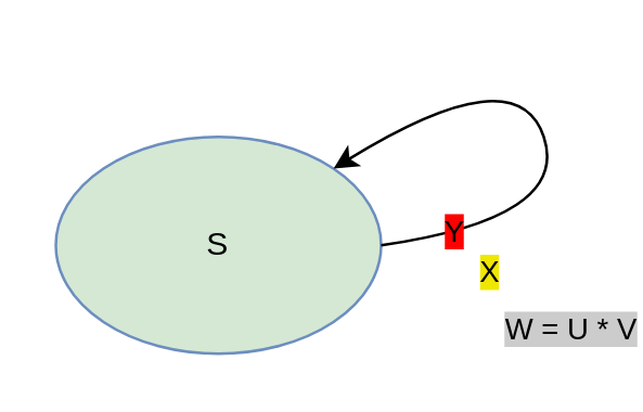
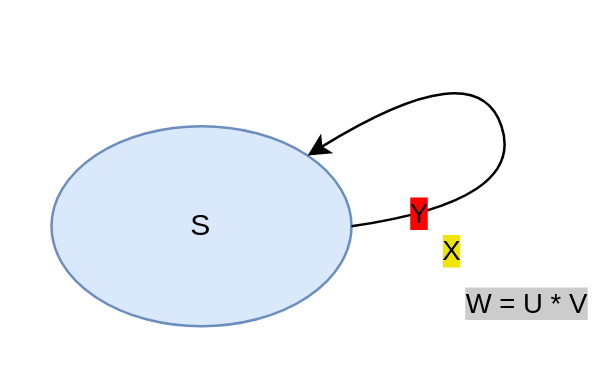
- <mxCell id="2" value="S" style="ellipse;whiteSpace=wrap;html=1;fillColor=#d5e8d4;strokeColor=#6c8ebf;" vertex="1" parent="1"><mxGeometry x="20" y="50" width="120" height="80" as="geometry" /></mxCell>
+ <mxCell id="2" value="S" style="ellipse;whiteSpace=wrap;html=1;fillColor=#dae8fc;strokeColor=#6c8ebf;" vertex="1" parent="1"><mxGeometry x="20" y="50" width="120" height="80" as="geometry" /></mxCell>
